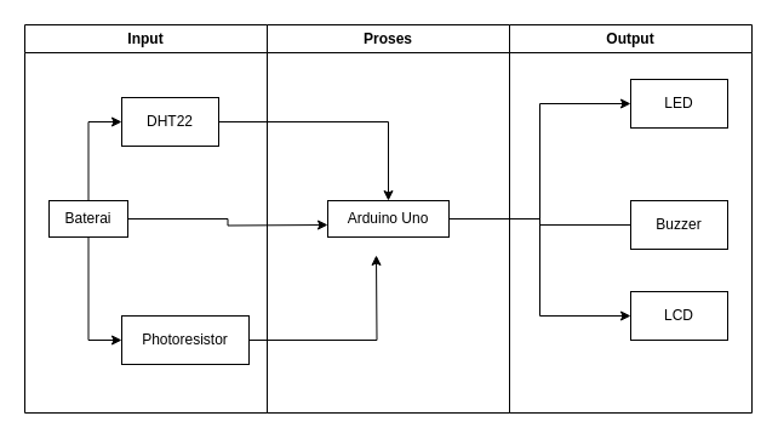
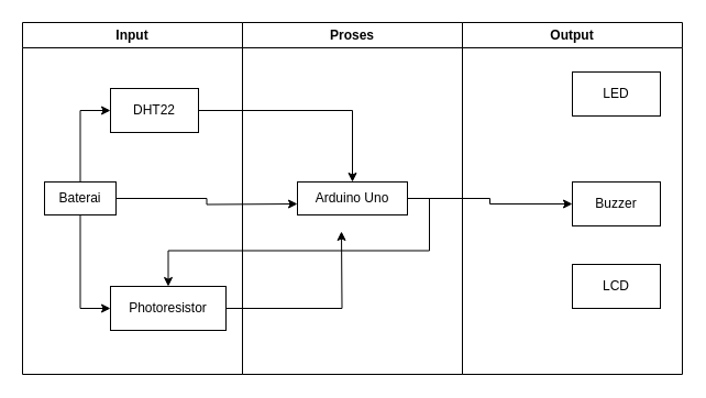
- <mxCell id="18" style="edgeStyle=orthogonalEdgeStyle;rounded=0;orthogonalLoop=1;jettySize=auto;html=1;exitX=1;exitY=0.5;exitDx=0;exitDy=0;entryX=0;entryY=0.5;entryDx=0;entryDy=0;" edge="1" parent="1" source="11" target="13"><mxGeometry relative="1" as="geometry" /></mxCell>
- <mxCell id="17" style="edgeStyle=orthogonalEdgeStyle;rounded=0;orthogonalLoop=1;jettySize=auto;html=1;exitX=1;exitY=0.5;exitDx=0;exitDy=0;entryX=0;entryY=0.5;entryDx=0;entryDy=0;endArrow=none;" edge="1" parent="1" source="11" target="14"><mxGeometry relative="1" as="geometry"><mxPoint x="460" y="190" as="targetPoint" /></mxGeometry></mxCell>
+ <mxCell id="17" style="edgeStyle=orthogonalEdgeStyle;rounded=0;orthogonalLoop=1;jettySize=auto;html=1;exitX=1;exitY=0.5;exitDx=0;exitDy=0;entryX=0;entryY=0.5;entryDx=0;entryDy=0;" edge="1" parent="1" source="11" target="14"><mxGeometry relative="1" as="geometry"><mxPoint x="460" y="190" as="targetPoint" /></mxGeometry></mxCell>
- <mxCell id="19" style="edgeStyle=orthogonalEdgeStyle;rounded=0;orthogonalLoop=1;jettySize=auto;html=1;exitX=1;exitY=0.5;exitDx=0;exitDy=0;entryX=0;entryY=0.5;entryDx=0;entryDy=0;" edge="1" parent="1" source="11" target="15"><mxGeometry relative="1" as="geometry" /></mxCell>
+ <mxCell id="19" style="edgeStyle=orthogonalEdgeStyle;rounded=0;orthogonalLoop=1;jettySize=auto;html=1;exitX=1;exitY=0.5;exitDx=0;exitDy=0;" edge="1" parent="1" source="11" target="9"><mxGeometry relative="1" as="geometry" /></mxCell>
